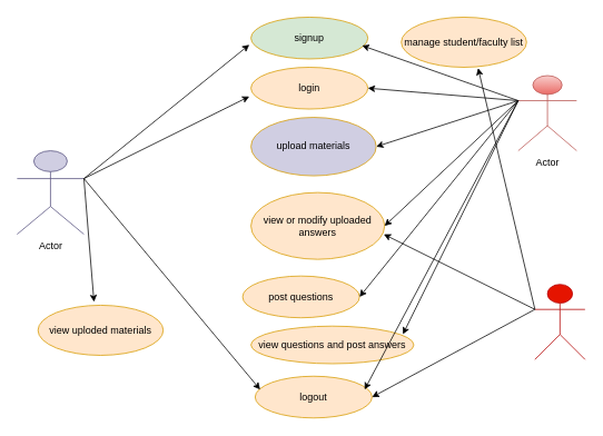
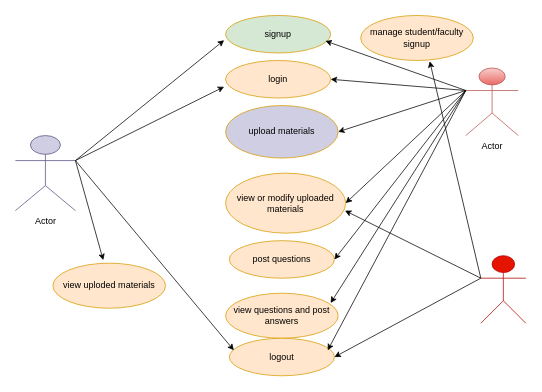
- <mxCell id="12" value="manage student/faculty list" style="ellipse;whiteSpace=wrap;html=1;fillColor=#ffe6cc;strokeColor=#d79b00;" vertex="1" parent="1"><mxGeometry x="480" y="20" width="150" height="60" as="geometry" /></mxCell>
+ <mxCell id="12" value="manage student/faculty signup" style="ellipse;whiteSpace=wrap;html=1;fillColor=#ffe6cc;strokeColor=#d79b00;" vertex="1" parent="1"><mxGeometry x="480" y="20" width="150" height="60" as="geometry" /></mxCell>
- <mxCell id="8" value="view or modify uploaded answers" style="ellipse;whiteSpace=wrap;html=1;fillColor=#ffe6cc;strokeColor=#d79b00;" vertex="1" parent="1"><mxGeometry x="300" y="230" width="160" height="80" as="geometry" /></mxCell>
+ <mxCell id="8" value="view or modify uploaded materials" style="ellipse;whiteSpace=wrap;html=1;fillColor=#ffe6cc;strokeColor=#d79b00;" vertex="1" parent="1"><mxGeometry x="300" y="230" width="160" height="80" as="geometry" /></mxCell>
- <mxCell id="9" value="post questions" style="ellipse;whiteSpace=wrap;html=1;fillColor=#ffe6cc;strokeColor=#d79b00;" vertex="1" parent="1"><mxGeometry x="290" y="330" width="140" height="50" as="geometry" /></mxCell>
+ <mxCell id="9" value="post questions" style="ellipse;whiteSpace=wrap;html=1;fillColor=#ffe6cc;strokeColor=#d79b00;" vertex="1" parent="1"><mxGeometry x="305" y="320" width="140" height="50" as="geometry" /></mxCell>
- <mxCell id="13" value="view uploded materials" style="ellipse;whiteSpace=wrap;html=1;fillColor=#ffe6cc;strokeColor=#d79b00;" vertex="1" parent="1"><mxGeometry x="45" y="365" width="150" height="60" as="geometry" /></mxCell>
+ <mxCell id="13" value="view uploded materials" style="ellipse;whiteSpace=wrap;html=1;fillColor=#ffe6cc;strokeColor=#d79b00;" vertex="1" parent="1"><mxGeometry x="70" y="350" width="150" height="60" as="geometry" /></mxCell>
- <mxCell id="10" value="view questions and post answers" style="ellipse;whiteSpace=wrap;html=1;fillColor=#ffe6cc;strokeColor=#d79b00;" vertex="1" parent="1"><mxGeometry x="300" y="390" width="195" height="45" as="geometry" /></mxCell>
+ <mxCell id="10" value="view questions and post answers" style="ellipse;whiteSpace=wrap;html=1;fillColor=#ffe6cc;strokeColor=#d79b00;" vertex="1" parent="1"><mxGeometry x="300" y="390" width="150" height="60" as="geometry" /></mxCell>
